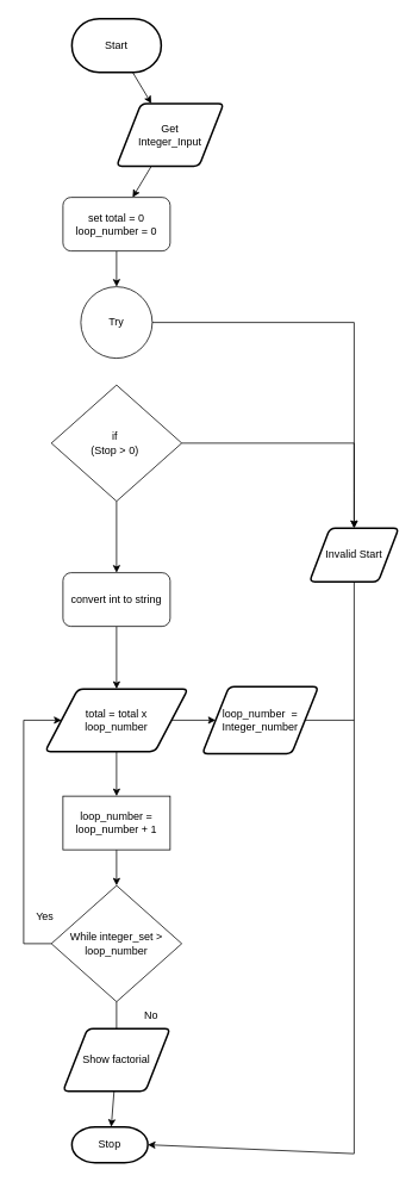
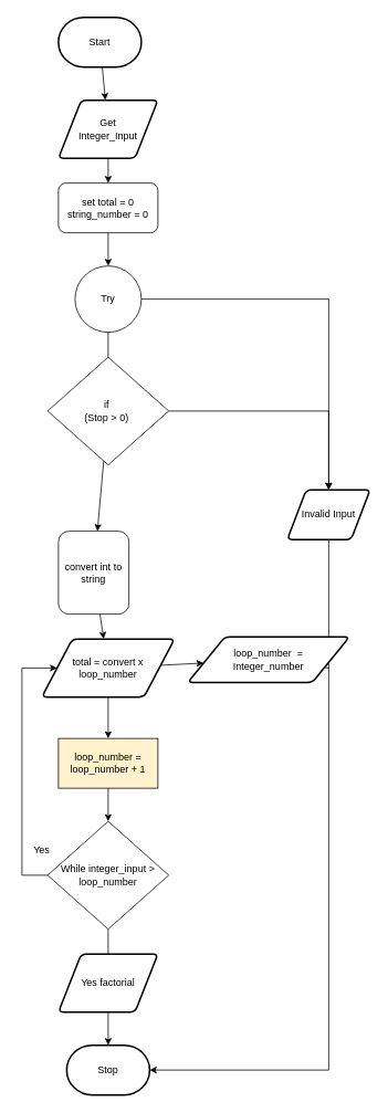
- <mxCell id="3" value="Start" style="strokeWidth=2;html=1;shape=mxgraph.flowchart.terminator;whiteSpace=wrap;" parent="1" vertex="1"><mxGeometry x="80" y="20" width="100" height="60" as="geometry" /></mxCell>
+ <mxCell id="3" value="Start" style="strokeWidth=2;html=1;shape=mxgraph.flowchart.terminator;whiteSpace=wrap;" parent="1" vertex="1"><mxGeometry x="70" y="20" width="100" height="60" as="geometry" /></mxCell>
- <mxCell id="13" value="Get &lt;br&gt;Integer_Input" style="shape=parallelogram;html=1;strokeWidth=2;perimeter=parallelogramPerimeter;whiteSpace=wrap;rounded=1;arcSize=12;size=0.23;" parent="1" vertex="1"><mxGeometry x="130" y="115" width="120" height="70" as="geometry" /></mxCell>
+ <mxCell id="13" value="Get &lt;br&gt;Integer_Input" style="shape=parallelogram;html=1;strokeWidth=2;perimeter=parallelogramPerimeter;whiteSpace=wrap;rounded=1;arcSize=12;size=0.23;" parent="1" vertex="1"><mxGeometry x="70" y="120" width="120" height="70" as="geometry" /></mxCell>
- <mxCell id="15" value="set total = 0&lt;br&gt;loop_number = 0" style="rounded=1;whiteSpace=wrap;html=1;" parent="1" vertex="1"><mxGeometry x="70" y="220" width="120" height="60" as="geometry" /></mxCell>
+ <mxCell id="15" value="set total = 0&lt;br&gt;string_number = 0" style="rounded=1;whiteSpace=wrap;html=1;" parent="1" vertex="1"><mxGeometry x="70" y="220" width="120" height="60" as="geometry" /></mxCell>
+ <mxCell id="22" value="" style="edgeStyle=none;html=1;endArrow=none;" parent="1" source="7" target="21" edge="1"><mxGeometry relative="1" as="geometry"><mxPoint x="129.49" y="399.49" as="sourcePoint" /><mxPoint x="126.387" y="640" as="targetPoint" /></mxGeometry></mxCell>
- <mxCell id="9" value="Invalid Start" style="shape=parallelogram;html=1;strokeWidth=2;perimeter=parallelogramPerimeter;whiteSpace=wrap;rounded=1;arcSize=12;size=0.23;" parent="1" vertex="1"><mxGeometry x="346" y="590" width="100" height="60" as="geometry" /></mxCell>
+ <mxCell id="9" value="Invalid Input" style="shape=parallelogram;html=1;strokeWidth=2;perimeter=parallelogramPerimeter;whiteSpace=wrap;rounded=1;arcSize=12;size=0.23;" parent="1" vertex="1"><mxGeometry x="346" y="590" width="100" height="60" as="geometry" /></mxCell>
- <mxCell id="11" value="convert int to string" style="rounded=1;whiteSpace=wrap;html=1;" parent="1" vertex="1"><mxGeometry x="70" y="640" width="120" height="60" as="geometry" /></mxCell>
+ <mxCell id="11" value="convert int to string" style="rounded=1;whiteSpace=wrap;html=1;" parent="1" vertex="1"><mxGeometry x="70" y="640" width="85" height="100" as="geometry" /></mxCell>
- <mxCell id="28" value="total = total x&lt;br&gt;loop_number" style="shape=parallelogram;html=1;strokeWidth=2;perimeter=parallelogramPerimeter;whiteSpace=wrap;rounded=1;arcSize=12;size=0.23;" vertex="1" parent="1"><mxGeometry x="50" y="770" width="160" height="70" as="geometry" /></mxCell>
+ <mxCell id="28" value="total = convert x&lt;br&gt;loop_number" style="shape=parallelogram;html=1;strokeWidth=2;perimeter=parallelogramPerimeter;whiteSpace=wrap;rounded=1;arcSize=12;size=0.23;" vertex="1" parent="1"><mxGeometry x="50" y="770" width="160" height="70" as="geometry" /></mxCell>
- <mxCell id="19" value="loop_number&amp;nbsp; =&lt;br&gt;Integer_number" style="shape=parallelogram;html=1;strokeWidth=2;perimeter=parallelogramPerimeter;whiteSpace=wrap;rounded=1;arcSize=12;size=0.23;" parent="1" vertex="1"><mxGeometry x="226" y="767.5" width="130" height="75" as="geometry" /></mxCell>
+ <mxCell id="19" value="loop_number&amp;nbsp; =&lt;br&gt;Integer_number" style="shape=parallelogram;html=1;strokeWidth=2;perimeter=parallelogramPerimeter;whiteSpace=wrap;rounded=1;arcSize=12;size=0.23;" parent="1" vertex="1"><mxGeometry x="226" y="767.5" width="195" height="55" as="geometry" /></mxCell>
- <mxCell id="30" value="loop_number = loop_number + 1" style="rounded=0;whiteSpace=wrap;html=1;" vertex="1" parent="1"><mxGeometry x="70" y="890" width="120" height="60" as="geometry" /></mxCell>
+ <mxCell id="30" value="loop_number = loop_number + 1" style="rounded=0;whiteSpace=wrap;html=1;fillColor=#fff2cc;" vertex="1" parent="1"><mxGeometry x="70" y="890" width="120" height="60" as="geometry" /></mxCell>
- <mxCell id="25" value="While integer_set &amp;gt; loop_number" style="rhombus;whiteSpace=wrap;html=1;" vertex="1" parent="1"><mxGeometry x="57" y="990" width="146" height="130" as="geometry" /></mxCell>
+ <mxCell id="25" value="While integer_input &amp;gt; loop_number" style="rhombus;whiteSpace=wrap;html=1;" vertex="1" parent="1"><mxGeometry x="57" y="990" width="146" height="130" as="geometry" /></mxCell>
- <mxCell id="17" value="No" style="text;html=1;strokeColor=none;fillColor=none;align=center;verticalAlign=middle;whiteSpace=wrap;rounded=0;" parent="1" vertex="1"><mxGeometry x="139" y="1120" width="60" height="30" as="geometry" /></mxCell>
- <mxCell id="31" value="Show factorial" style="shape=parallelogram;html=1;strokeWidth=2;perimeter=parallelogramPerimeter;whiteSpace=wrap;rounded=1;arcSize=12;size=0.23;" vertex="1" parent="1"><mxGeometry x="70" y="1150" width="120" height="70" as="geometry" /></mxCell>
+ <mxCell id="31" value="Yes factorial" style="shape=parallelogram;html=1;strokeWidth=2;perimeter=parallelogramPerimeter;whiteSpace=wrap;rounded=1;arcSize=12;size=0.23;" vertex="1" parent="1"><mxGeometry x="70" y="1150" width="120" height="70" as="geometry" /></mxCell>
- <mxCell id="4" value="Stop" style="strokeWidth=2;html=1;shape=mxgraph.flowchart.terminator;whiteSpace=wrap;rounded=1;" parent="1" vertex="1"><mxGeometry x="80" y="1260" width="85" height="40" as="geometry" /></mxCell>
+ <mxCell id="4" value="Stop" style="strokeWidth=2;html=1;shape=mxgraph.flowchart.terminator;whiteSpace=wrap;rounded=1;" parent="1" vertex="1"><mxGeometry x="80" y="1260" width="100" height="60" as="geometry" /></mxCell>
